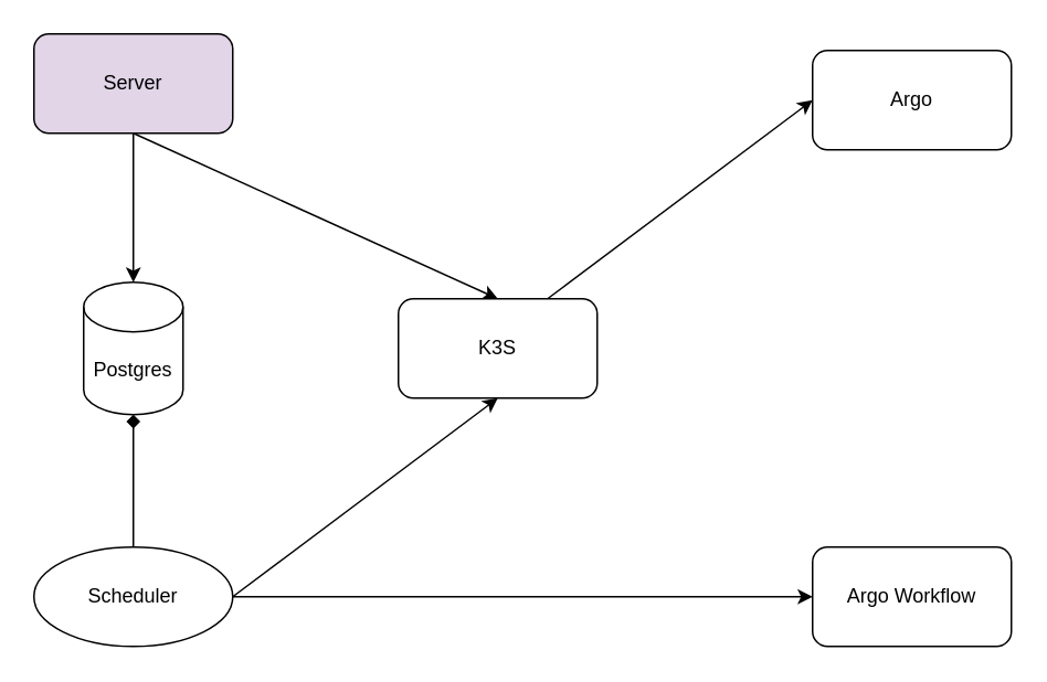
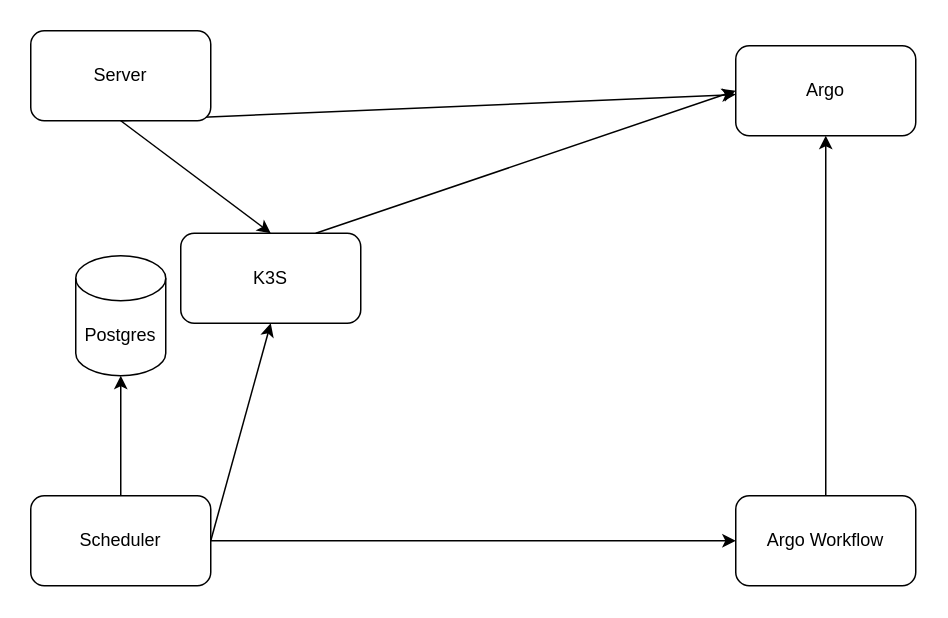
- <mxCell id="4" value="Server" style="rounded=1;whiteSpace=wrap;html=1;fillColor=#e1d5e7;" parent="1" vertex="1"><mxGeometry x="20" y="20" width="120" height="60" as="geometry" /></mxCell>
+ <mxCell id="4" value="Server" style="rounded=1;whiteSpace=wrap;html=1;" parent="1" vertex="1"><mxGeometry x="20" y="20" width="120" height="60" as="geometry" /></mxCell>
- <mxCell id="3" style="edgeStyle=none;html=1;exitX=0.5;exitY=1;exitDx=0;exitDy=0;entryX=0.5;entryY=0;entryDx=0;entryDy=0;entryPerimeter=0;" parent="1" source="4" target="11" edge="1"><mxGeometry relative="1" as="geometry" /></mxCell>
+ <mxCell id="3" style="edgeStyle=none;html=1;exitX=0.5;exitY=1;exitDx=0;exitDy=0;" parent="1" source="4" target="12" edge="1"><mxGeometry relative="1" as="geometry" /></mxCell>
- <mxCell id="10" value="K3S" style="rounded=1;whiteSpace=wrap;html=1;" parent="1" vertex="1"><mxGeometry x="240" y="180" width="120" height="60" as="geometry" /></mxCell>
+ <mxCell id="10" value="K3S" style="rounded=1;whiteSpace=wrap;html=1;" parent="1" vertex="1"><mxGeometry x="120" y="155" width="120" height="60" as="geometry" /></mxCell>
+ <mxCell id="13" style="edgeStyle=none;html=1;exitX=0.5;exitY=0;exitDx=0;exitDy=0;" parent="1" source="14" target="12" edge="1"><mxGeometry relative="1" as="geometry" /></mxCell>
- <mxCell id="6" style="edgeStyle=none;html=1;exitX=0.5;exitY=0;exitDx=0;exitDy=0;entryX=0.5;entryY=1;entryDx=0;entryDy=0;entryPerimeter=0;endArrow=diamond;" parent="1" source="8" target="11" edge="1"><mxGeometry relative="1" as="geometry" /></mxCell>
+ <mxCell id="6" style="edgeStyle=none;html=1;exitX=0.5;exitY=0;exitDx=0;exitDy=0;entryX=0.5;entryY=1;entryDx=0;entryDy=0;entryPerimeter=0;" parent="1" source="8" target="11" edge="1"><mxGeometry relative="1" as="geometry" /></mxCell>
- <mxCell id="8" value="Scheduler" style="ellipse;whiteSpace=wrap;html=1;" parent="1" vertex="1"><mxGeometry x="20" y="330" width="120" height="60" as="geometry" /></mxCell>
+ <mxCell id="8" value="Scheduler" style="rounded=1;whiteSpace=wrap;html=1;" parent="1" vertex="1"><mxGeometry x="20" y="330" width="120" height="60" as="geometry" /></mxCell>
